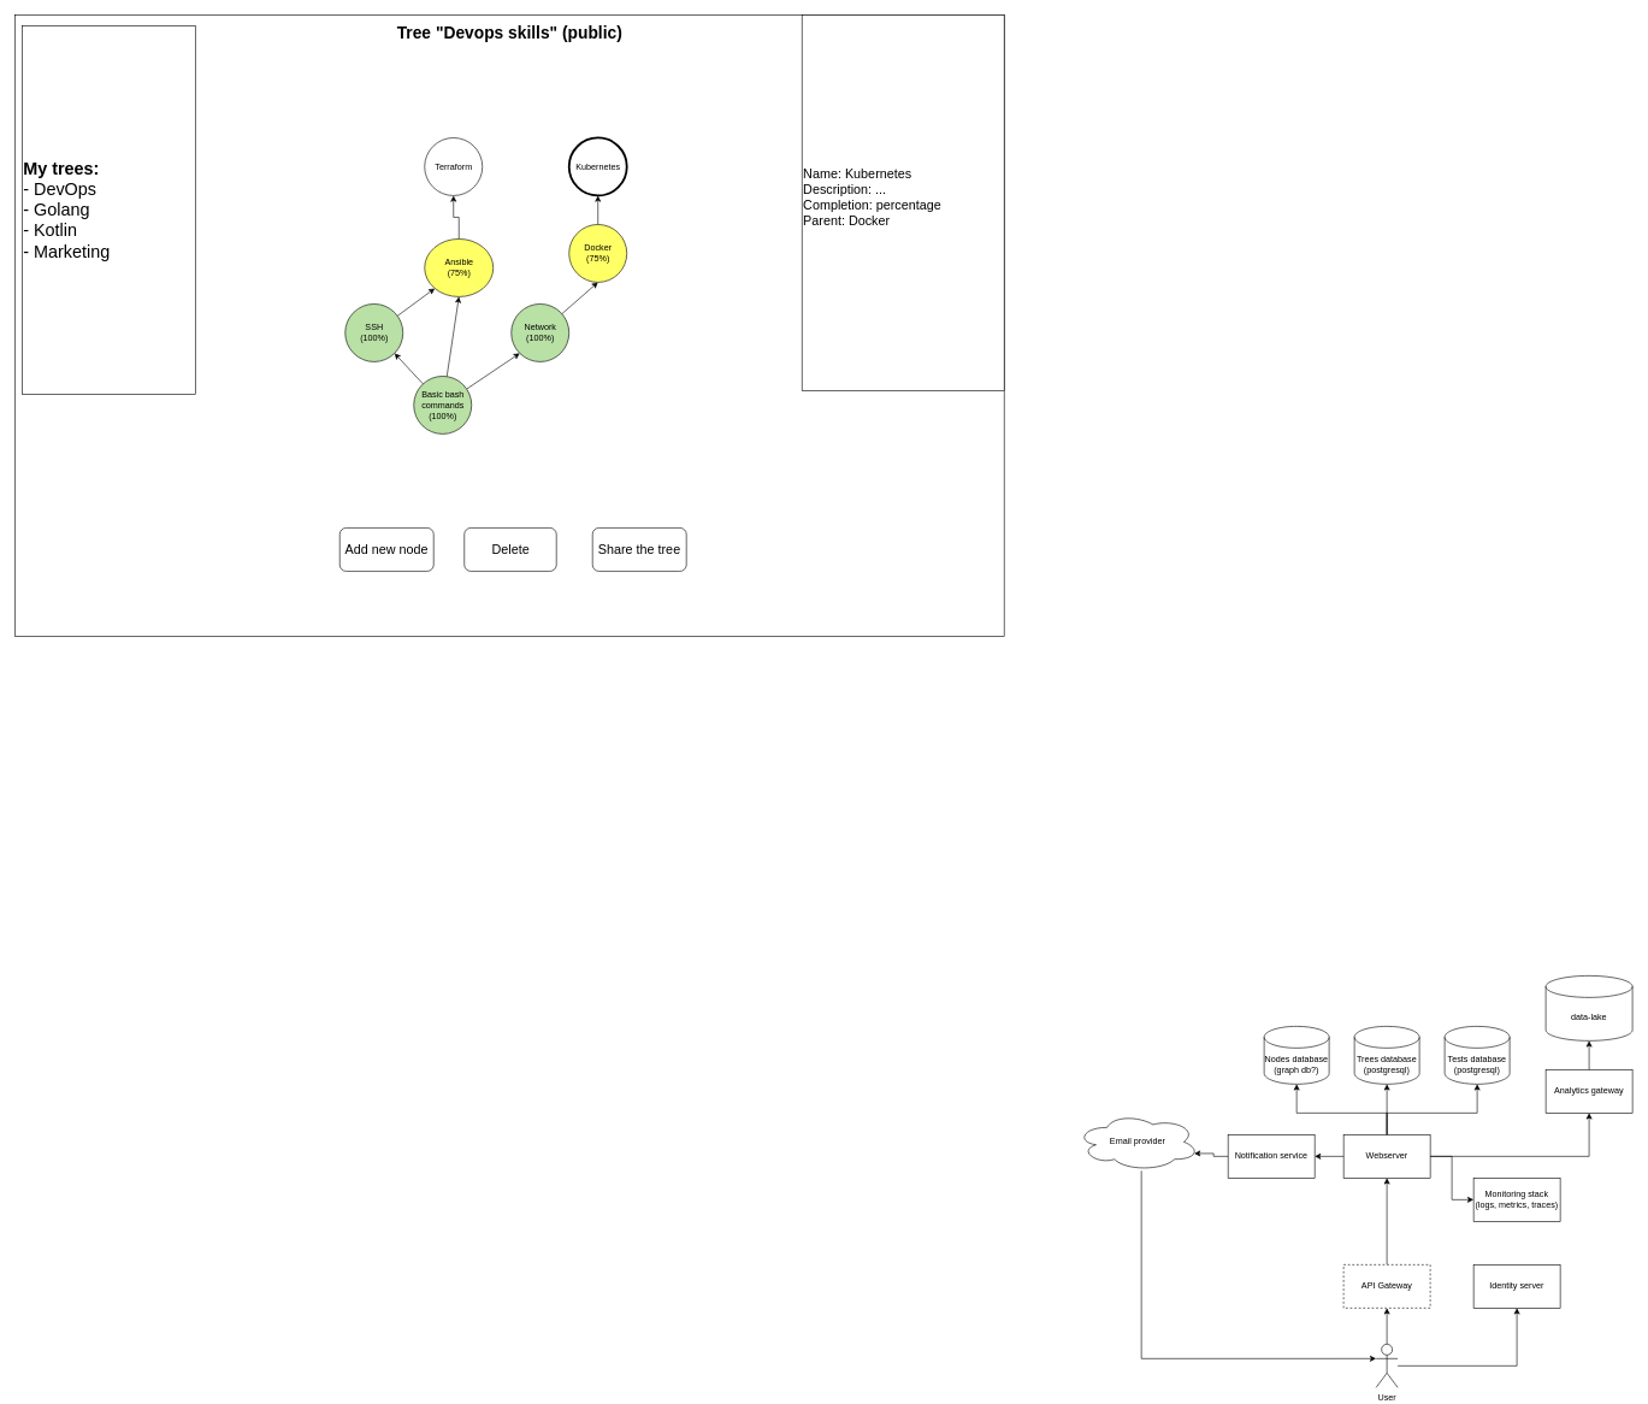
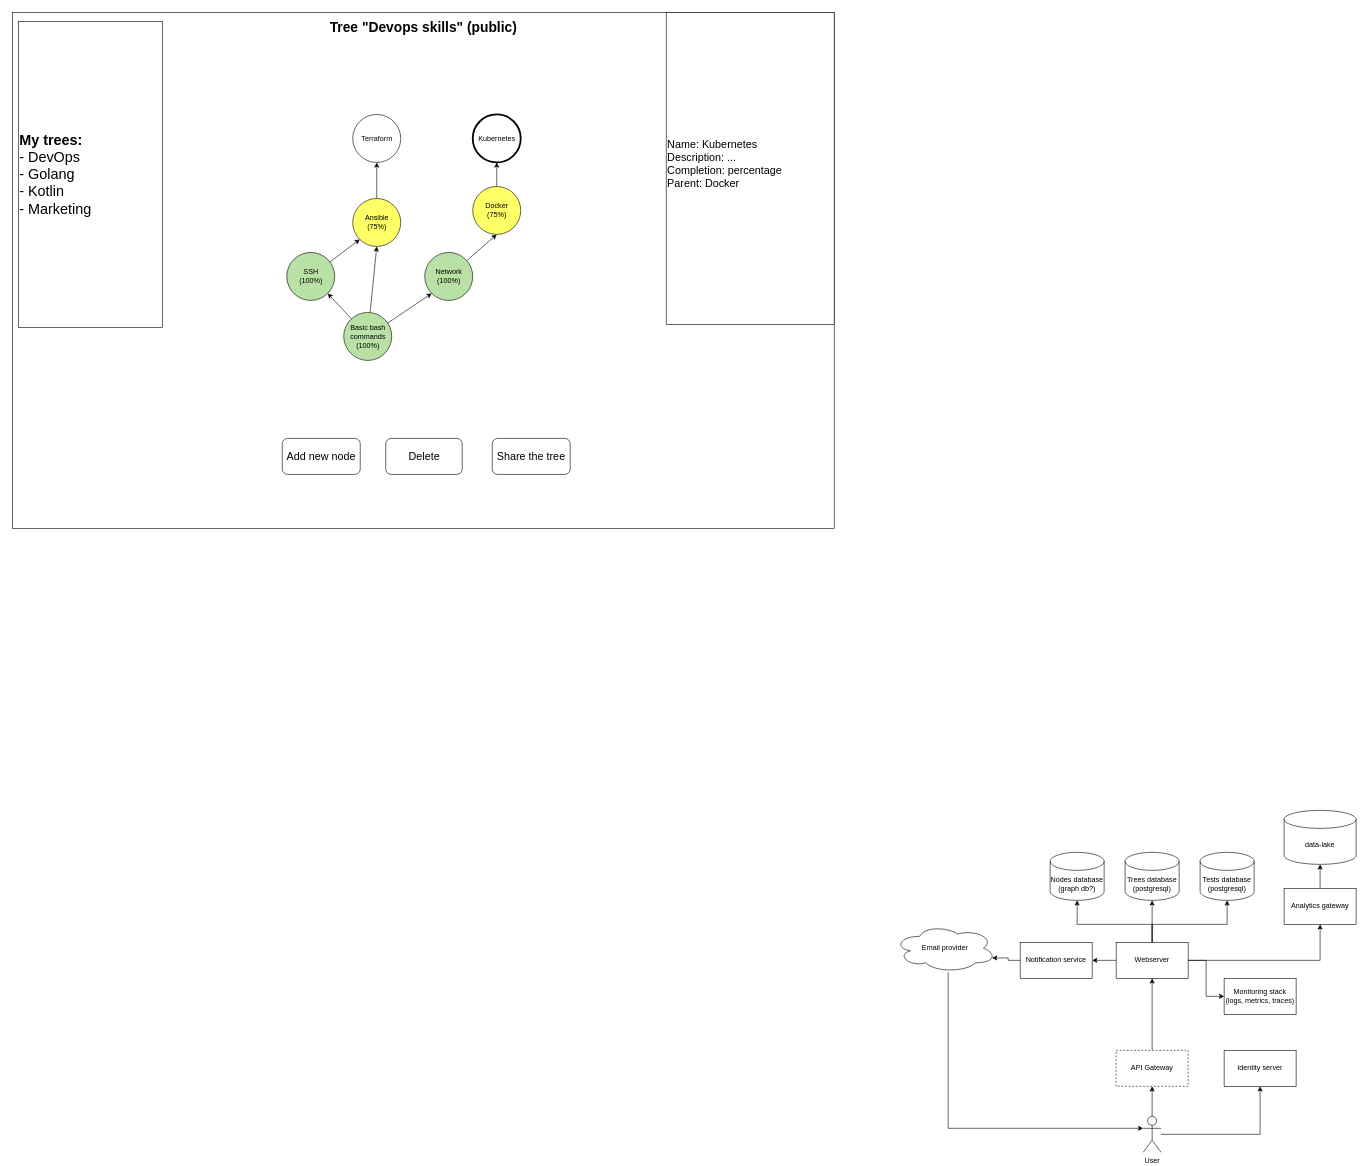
- <mxCell id="15" value="Ansible&lt;br&gt;(75%)" style="ellipse;whiteSpace=wrap;html=1;aspect=fixed;fillColor=#FFFF66;" vertex="1" parent="1"><mxGeometry x="587.5" y="330" width="95" height="80" as="geometry" /></mxCell>
+ <mxCell id="15" value="Ansible&lt;br&gt;(75%)" style="ellipse;whiteSpace=wrap;html=1;aspect=fixed;fillColor=#FFFF66;" vertex="1" parent="1"><mxGeometry x="587.5" y="330" width="80" height="80" as="geometry" /></mxCell>
